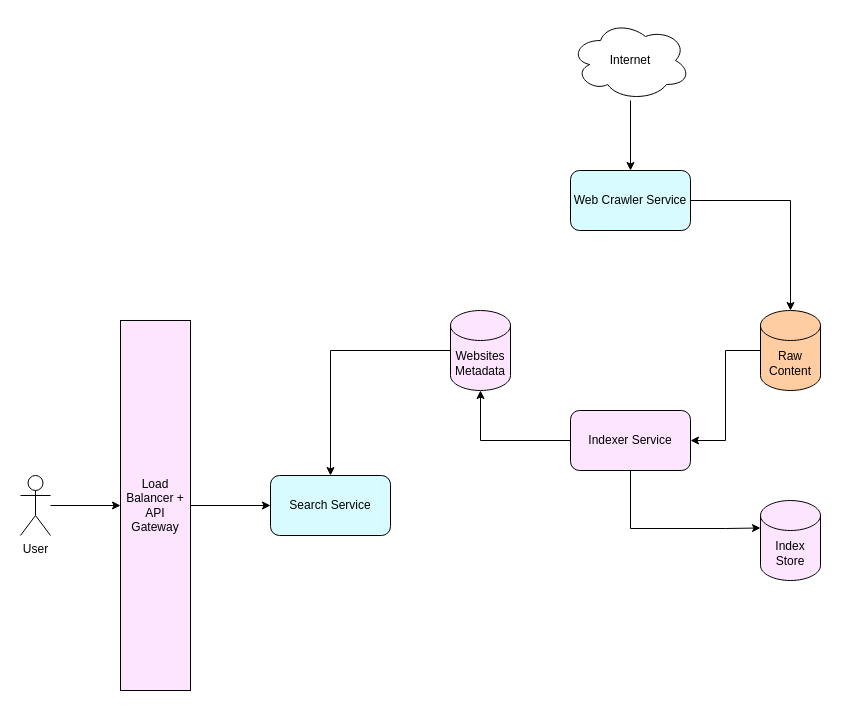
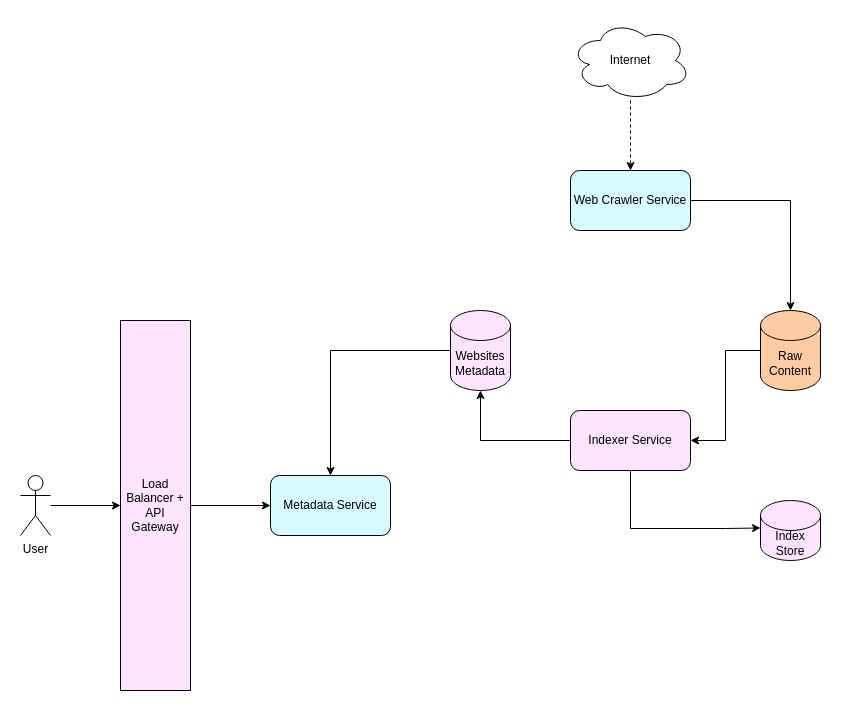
- <mxCell id="3" value="" style="edgeStyle=orthogonalEdgeStyle;rounded=0;orthogonalLoop=1;jettySize=auto;html=1;" edge="1" parent="1" source="4" target="2"><mxGeometry relative="1" as="geometry" /></mxCell>
+ <mxCell id="3" value="" style="edgeStyle=orthogonalEdgeStyle;rounded=0;orthogonalLoop=1;jettySize=auto;html=1;dashed=1;" edge="1" parent="1" source="4" target="2"><mxGeometry relative="1" as="geometry" /></mxCell>
- <mxCell id="14" value="Search Service" style="rounded=1;whiteSpace=wrap;html=1;fillColor=#D7FBFF;" vertex="1" parent="1"><mxGeometry x="270" y="475" width="120" height="60" as="geometry" /></mxCell>
+ <mxCell id="14" value="Metadata Service" style="rounded=1;whiteSpace=wrap;html=1;fillColor=#D7FBFF;" vertex="1" parent="1"><mxGeometry x="270" y="475" width="120" height="60" as="geometry" /></mxCell>
- <mxCell id="11" value="Index Store" style="shape=cylinder3;whiteSpace=wrap;html=1;boundedLbl=1;backgroundOutline=1;size=15;fillColor=#FDE4FF;" vertex="1" parent="1"><mxGeometry x="760" y="500" width="60" height="80" as="geometry" /></mxCell>
+ <mxCell id="11" value="Index Store" style="shape=cylinder3;whiteSpace=wrap;html=1;boundedLbl=1;backgroundOutline=1;size=15;fillColor=#FDE4FF;" vertex="1" parent="1"><mxGeometry x="760" y="500" width="60" height="60" as="geometry" /></mxCell>
